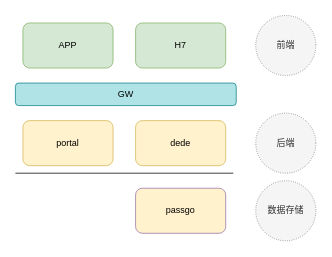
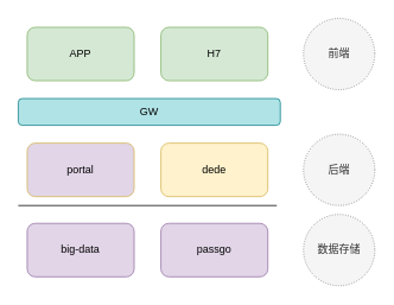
- <mxCell id="2" value="portal" style="rounded=1;whiteSpace=wrap;html=1;fillColor=#fff2cc;strokeColor=#d6b656;" vertex="1" parent="1"><mxGeometry x="30" y="160" width="120" height="60" as="geometry" /></mxCell>
+ <mxCell id="2" value="portal" style="rounded=1;whiteSpace=wrap;html=1;fillColor=#e1d5e7;strokeColor=#d6b656;" vertex="1" parent="1"><mxGeometry x="30" y="160" width="120" height="60" as="geometry" /></mxCell>
+ <mxCell id="5" value="big-data" style="rounded=1;whiteSpace=wrap;html=1;fillColor=#e1d5e7;strokeColor=#9673a6;" vertex="1" parent="1"><mxGeometry x="30" y="250" width="120" height="60" as="geometry" /></mxCell>
- <mxCell id="8" value="passgo" style="rounded=1;whiteSpace=wrap;html=1;fillColor=#fff2cc;strokeColor=#9673a6;" vertex="1" parent="1"><mxGeometry x="180" y="250" width="120" height="60" as="geometry" /></mxCell>
+ <mxCell id="8" value="passgo" style="rounded=1;whiteSpace=wrap;html=1;fillColor=#e1d5e7;strokeColor=#9673a6;" vertex="1" parent="1"><mxGeometry x="180" y="250" width="120" height="60" as="geometry" /></mxCell>
